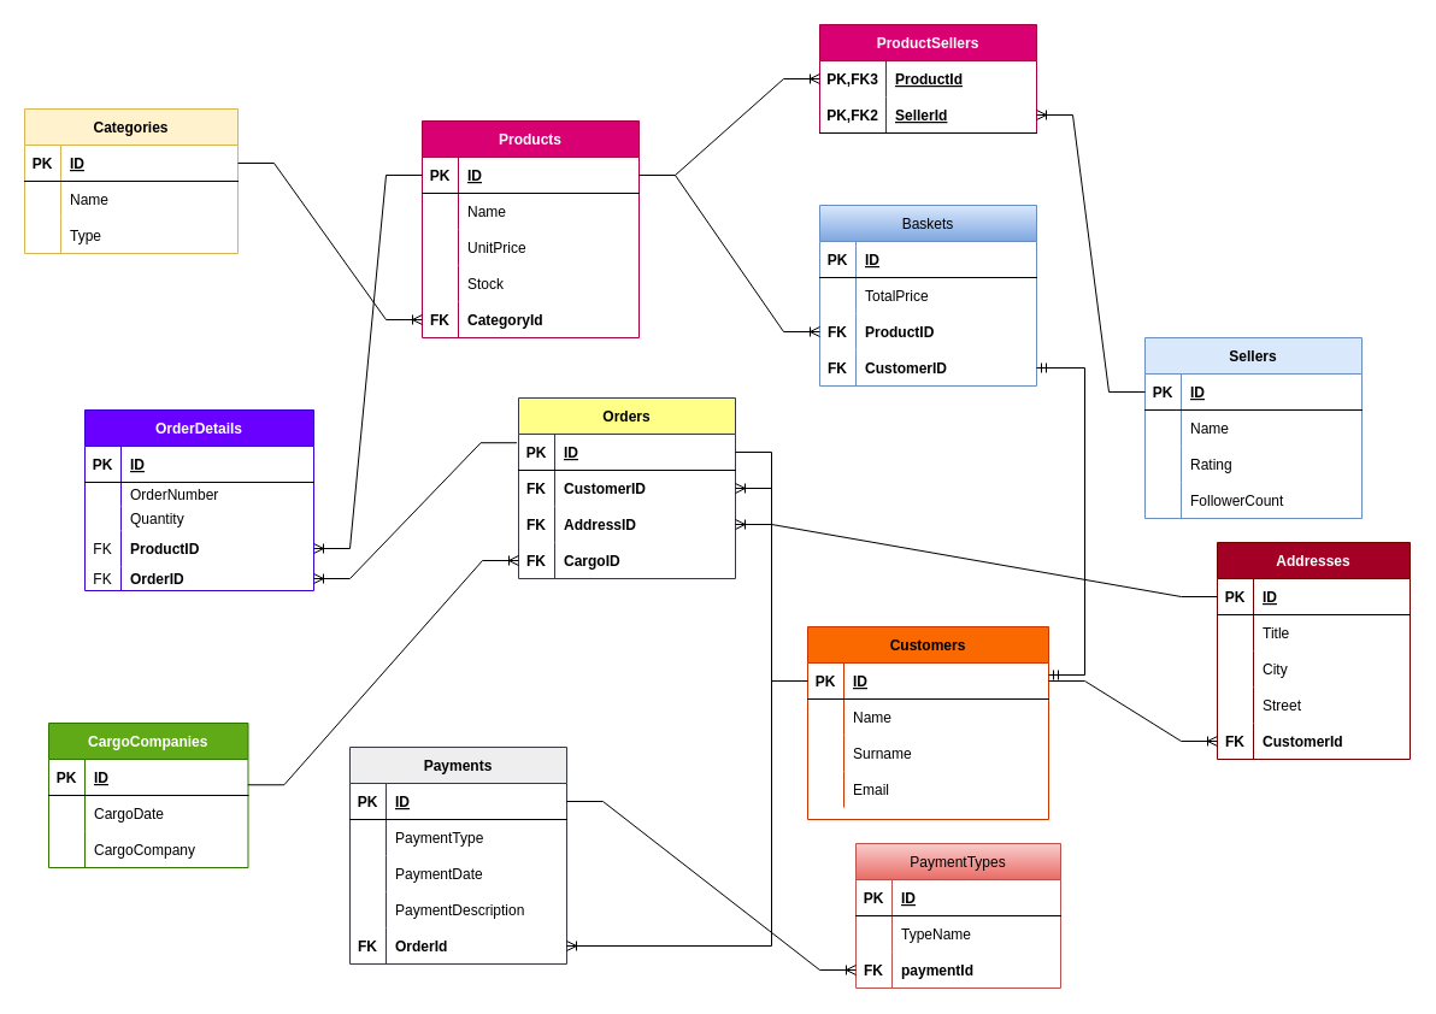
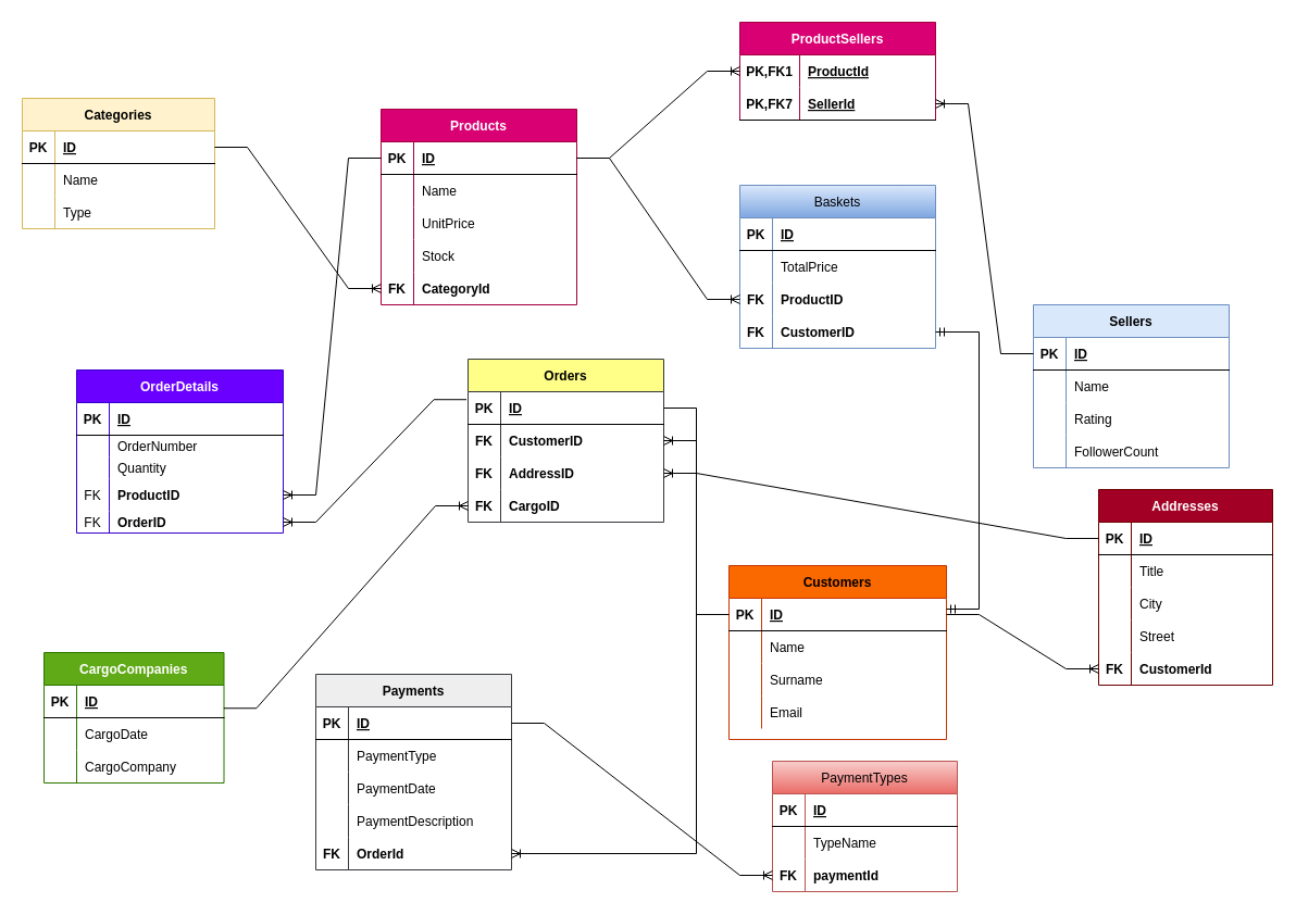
- <mxCell id="73" value="PK,FK3" style="shape=partialRectangle;connectable=0;fillColor=none;top=0;left=0;bottom=0;right=0;fontStyle=1;overflow=hidden;" vertex="1" parent="72"><mxGeometry width="55" height="30" as="geometry"><mxRectangle width="55" height="30" as="alternateBounds" /></mxGeometry></mxCell>
+ <mxCell id="73" value="PK,FK1" style="shape=partialRectangle;connectable=0;fillColor=none;top=0;left=0;bottom=0;right=0;fontStyle=1;overflow=hidden;" vertex="1" parent="72"><mxGeometry width="55" height="30" as="geometry"><mxRectangle width="55" height="30" as="alternateBounds" /></mxGeometry></mxCell>
- <mxCell id="76" value="PK,FK2" style="shape=partialRectangle;connectable=0;fillColor=none;top=0;left=0;bottom=0;right=0;fontStyle=1;overflow=hidden;" vertex="1" parent="75"><mxGeometry width="55" height="30" as="geometry"><mxRectangle width="55" height="30" as="alternateBounds" /></mxGeometry></mxCell>
+ <mxCell id="76" value="PK,FK7" style="shape=partialRectangle;connectable=0;fillColor=none;top=0;left=0;bottom=0;right=0;fontStyle=1;overflow=hidden;" vertex="1" parent="75"><mxGeometry width="55" height="30" as="geometry"><mxRectangle width="55" height="30" as="alternateBounds" /></mxGeometry></mxCell>
